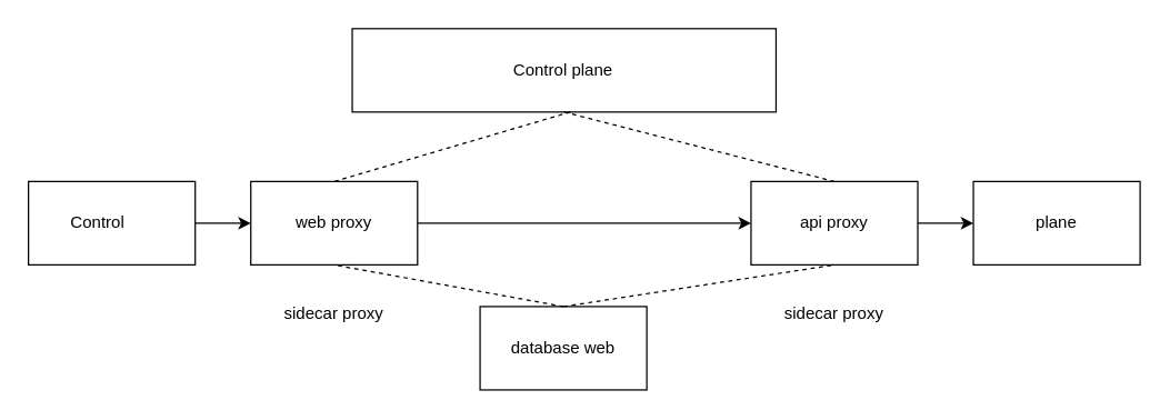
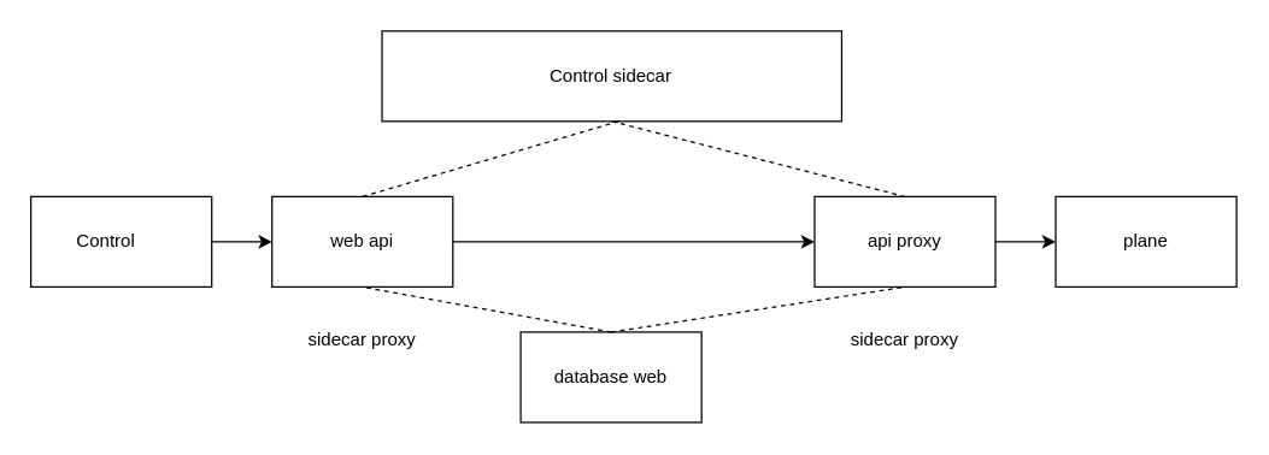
- <mxCell id="3" value="Control plane" style="text;html=1;strokeColor=none;fillColor=none;align=center;verticalAlign=middle;whiteSpace=wrap;rounded=0;" vertex="1" parent="1"><mxGeometry x="270" y="35" width="270" height="30" as="geometry" /></mxCell>
+ <mxCell id="3" value="Control sidecar" style="text;html=1;strokeColor=none;fillColor=none;align=center;verticalAlign=middle;whiteSpace=wrap;rounded=0;" vertex="1" parent="1"><mxGeometry x="270" y="35" width="270" height="30" as="geometry" /></mxCell>
- <mxCell id="9" value="&lt;div&gt;web proxy&lt;/div&gt;" style="text;html=1;strokeColor=none;fillColor=none;align=center;verticalAlign=middle;whiteSpace=wrap;rounded=0;" vertex="1" parent="1"><mxGeometry x="195" y="145" width="90" height="30" as="geometry" /></mxCell>
+ <mxCell id="9" value="&lt;div&gt;web api&lt;/div&gt;" style="text;html=1;strokeColor=none;fillColor=none;align=center;verticalAlign=middle;whiteSpace=wrap;rounded=0;" vertex="1" parent="1"><mxGeometry x="195" y="145" width="90" height="30" as="geometry" /></mxCell>
